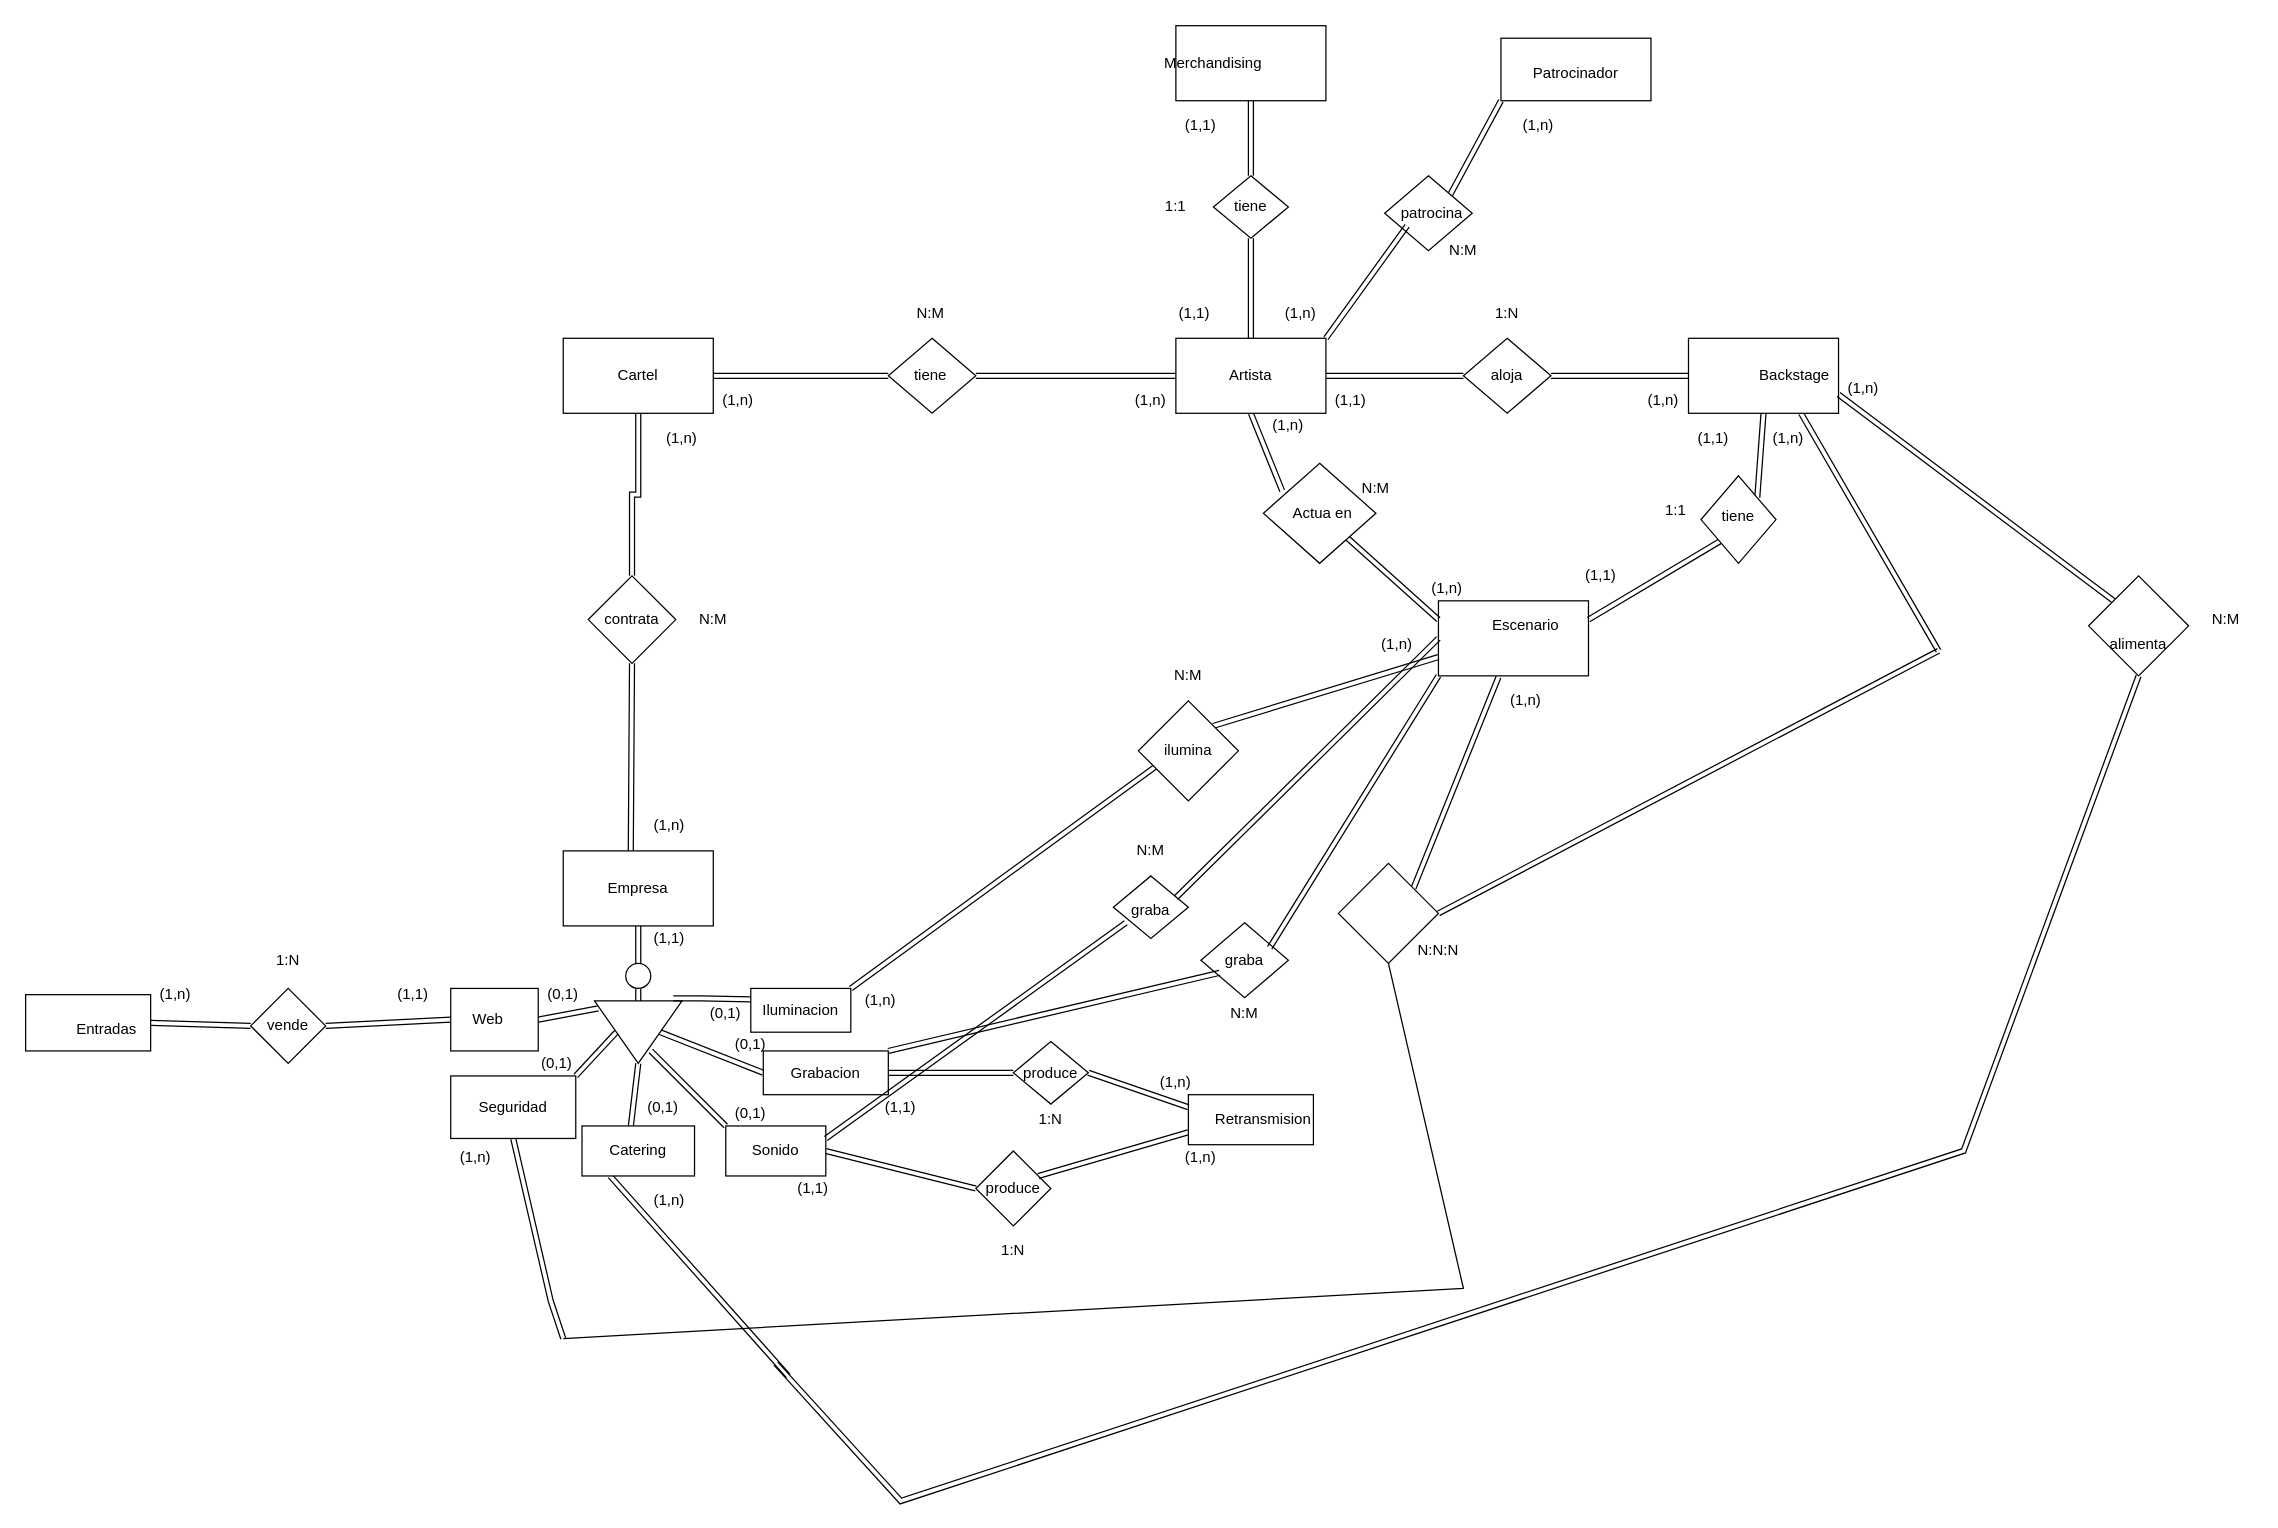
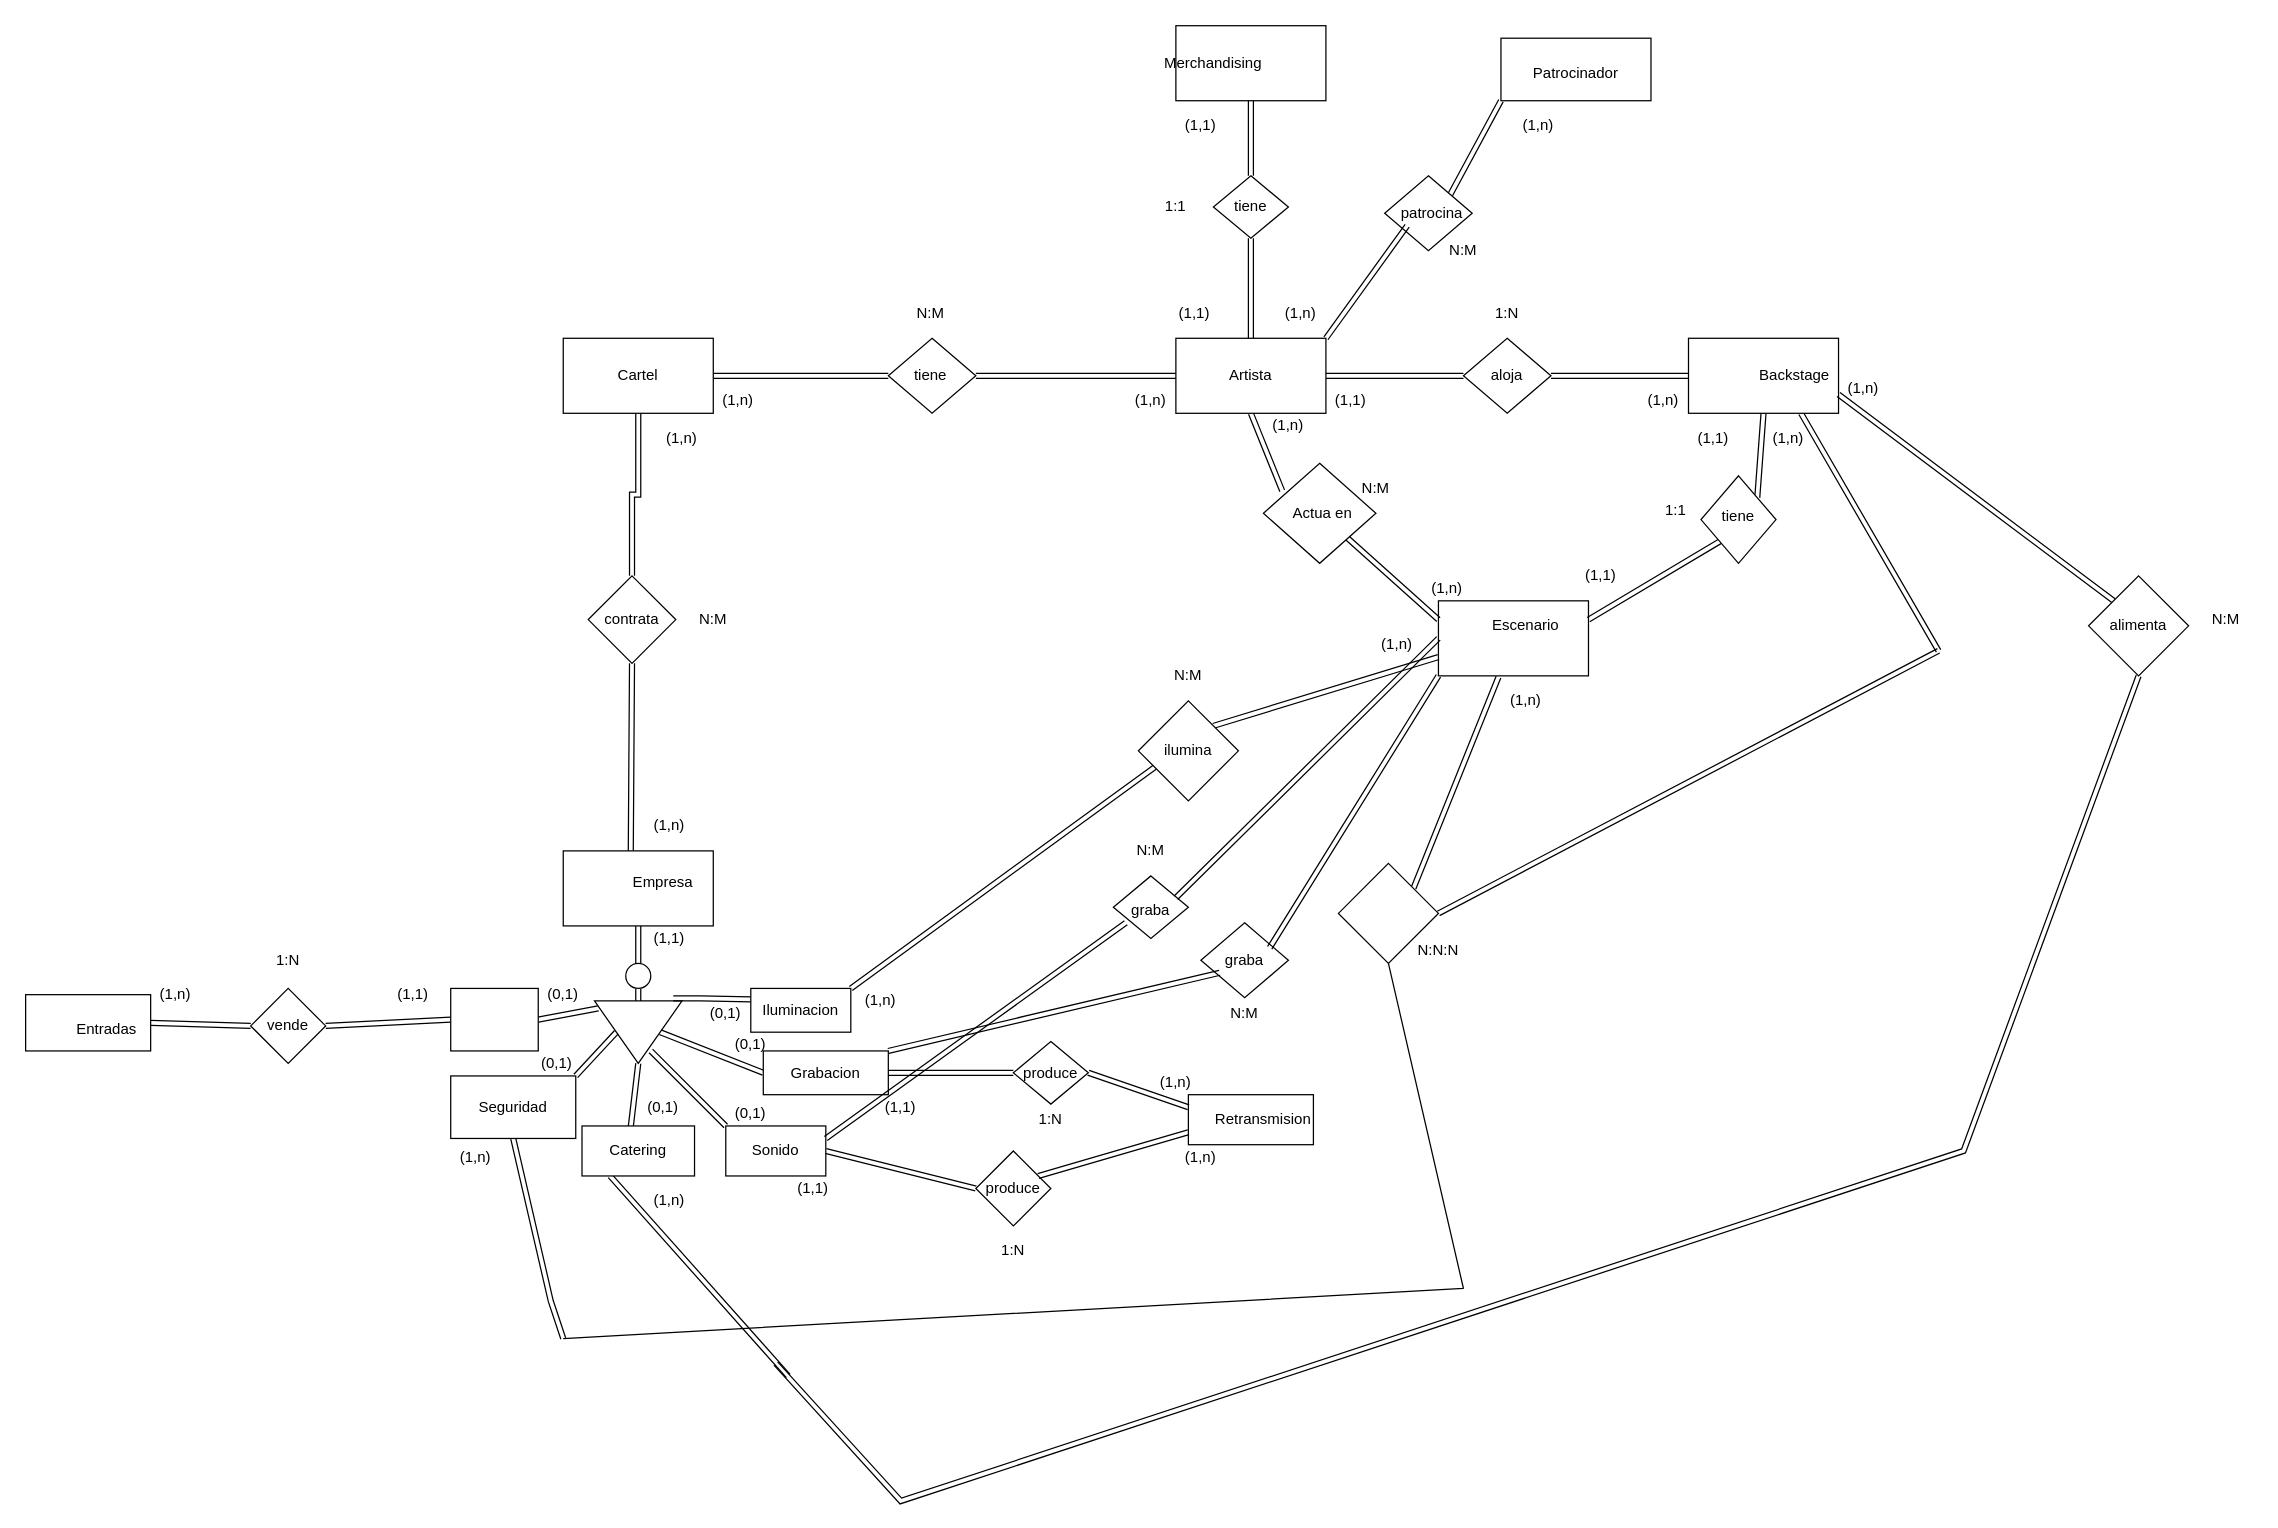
- <mxCell id="96" value="alimenta" style="text;html=1;strokeColor=none;fillColor=none;align=center;verticalAlign=middle;whiteSpace=wrap;rounded=0;" vertex="1" parent="1"><mxGeometry x="1690" y="505" width="40" height="20" as="geometry" /></mxCell>
+ <mxCell id="96" value="alimenta" style="text;html=1;strokeColor=none;fillColor=none;align=center;verticalAlign=middle;whiteSpace=wrap;rounded=0;" vertex="1" parent="1"><mxGeometry x="1690" y="490" width="40" height="20" as="geometry" /></mxCell>
- <mxCell id="24" value="Empresa" style="text;html=1;strokeColor=none;fillColor=none;align=center;verticalAlign=middle;whiteSpace=wrap;rounded=0;" vertex="1" parent="1"><mxGeometry x="490" y="700" width="40" height="20" as="geometry" /></mxCell>
+ <mxCell id="24" value="Empresa" style="text;html=1;strokeColor=none;fillColor=none;align=center;verticalAlign=middle;whiteSpace=wrap;rounded=0;" vertex="1" parent="1"><mxGeometry x="510" y="695" width="40" height="20" as="geometry" /></mxCell>
- <mxCell id="31" value="Web" style="text;html=1;strokeColor=none;fillColor=none;align=center;verticalAlign=middle;whiteSpace=wrap;rounded=0;" vertex="1" parent="1"><mxGeometry x="370" y="805" width="40" height="20" as="geometry" /></mxCell>
